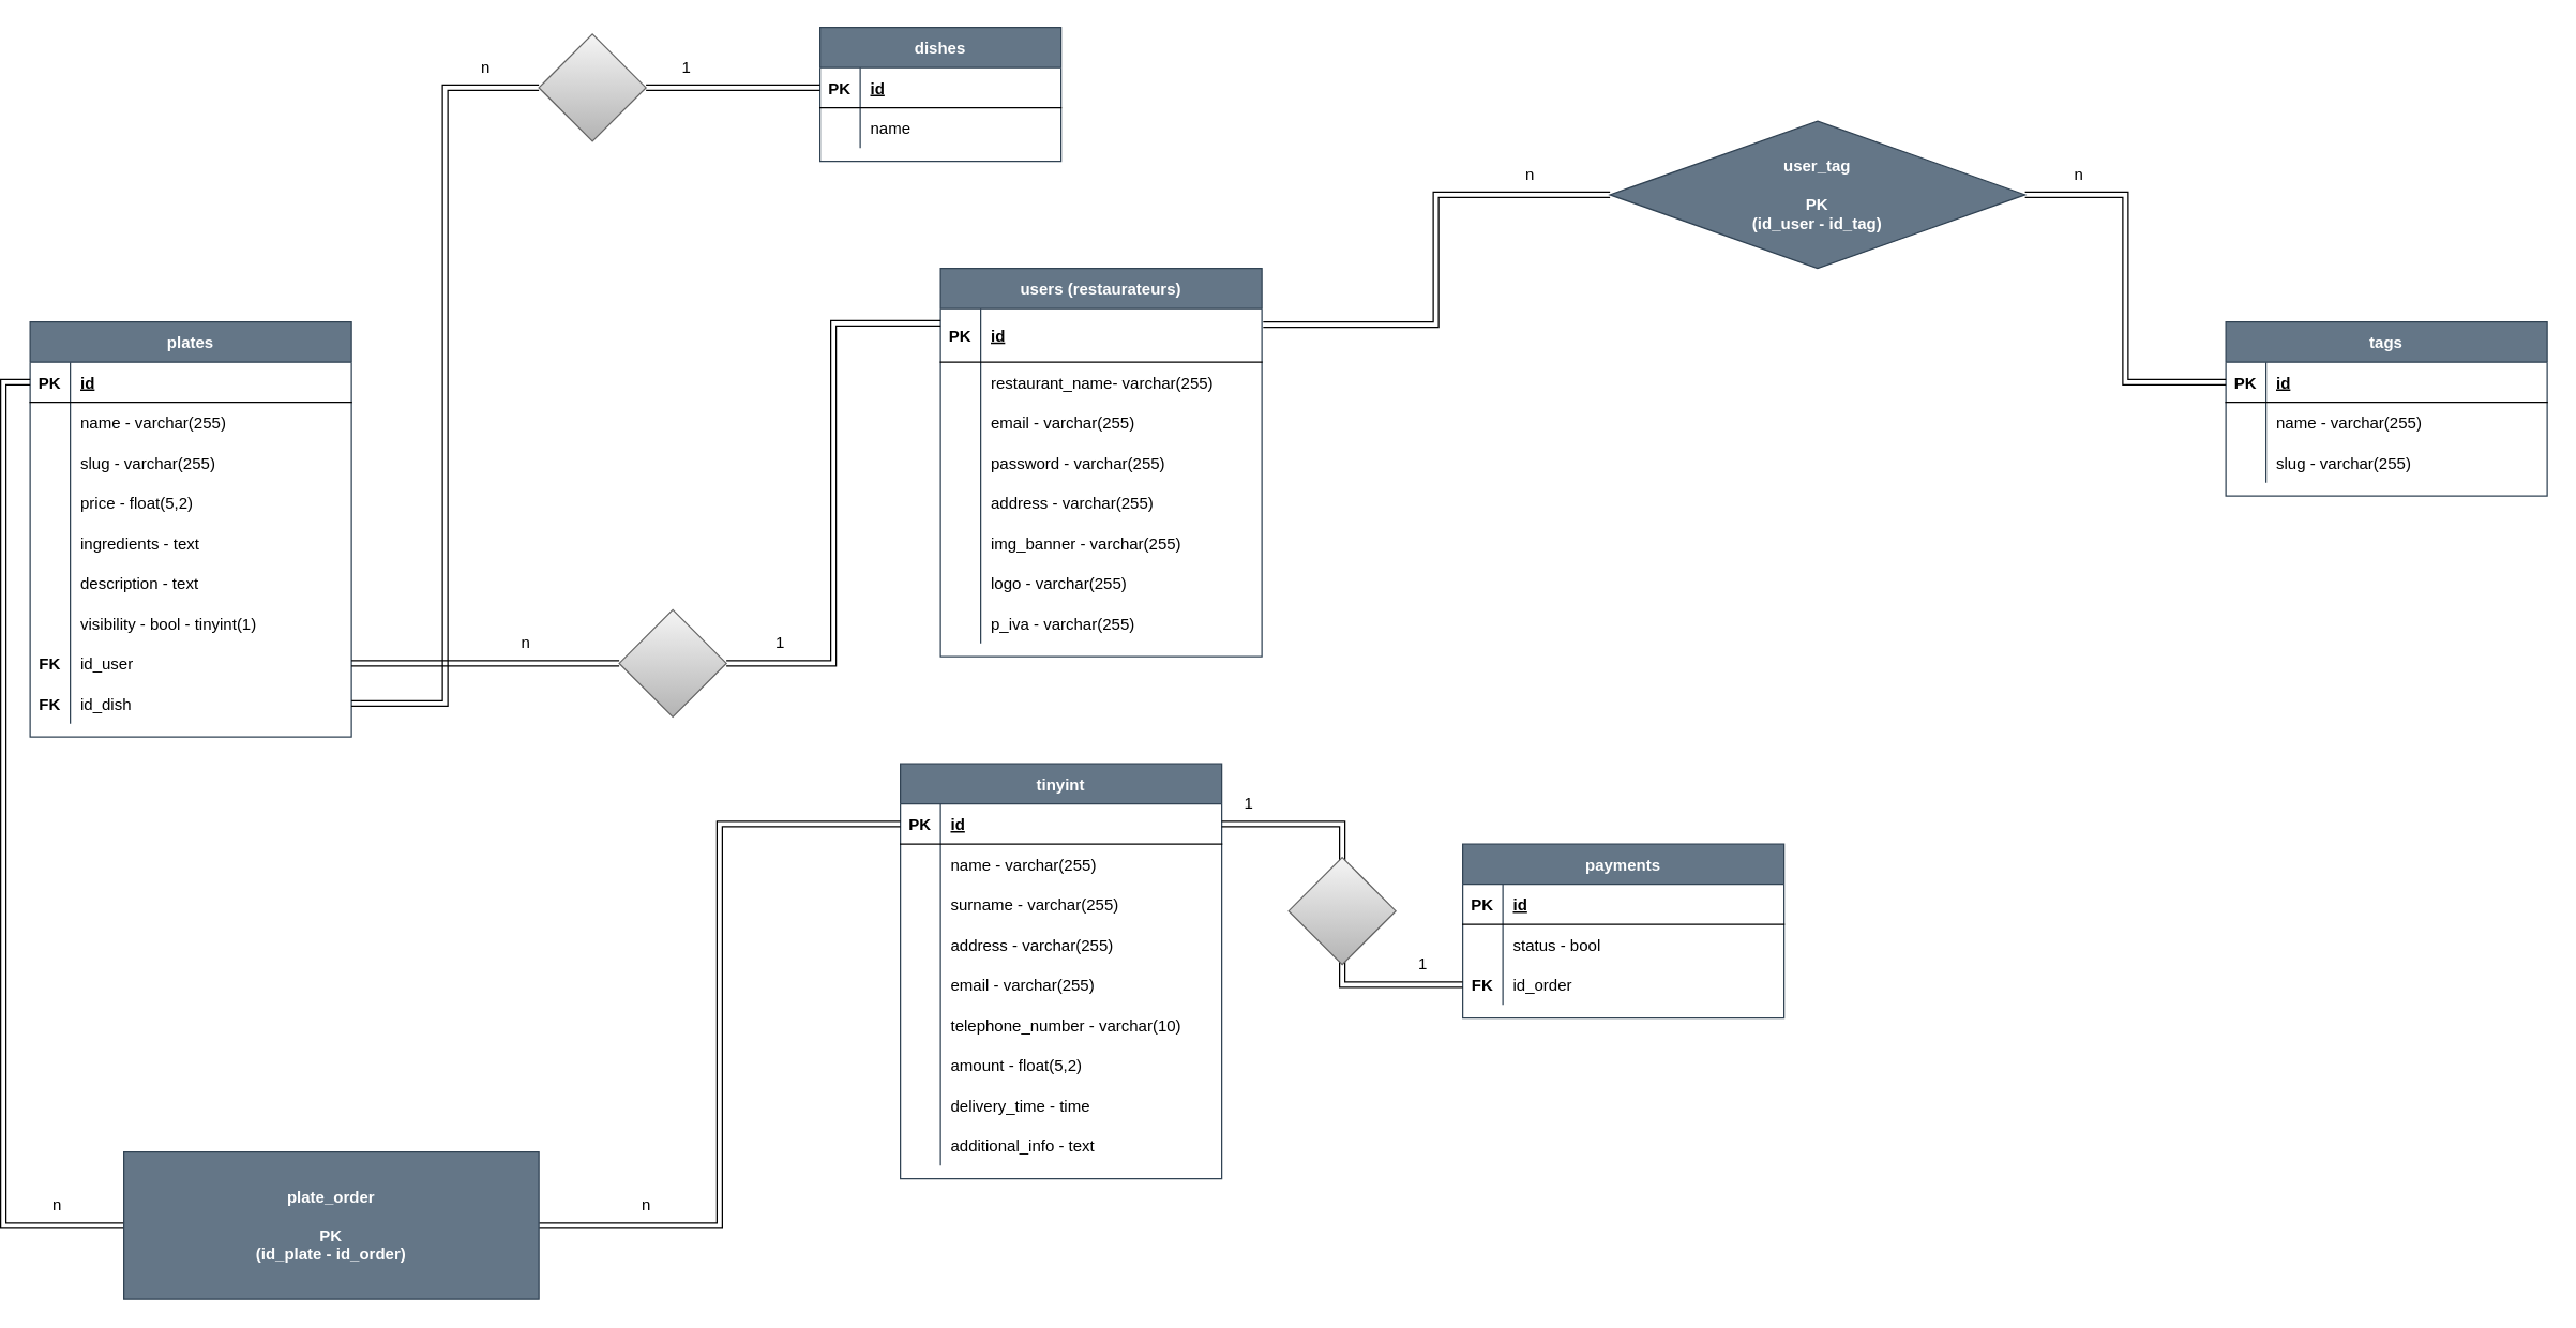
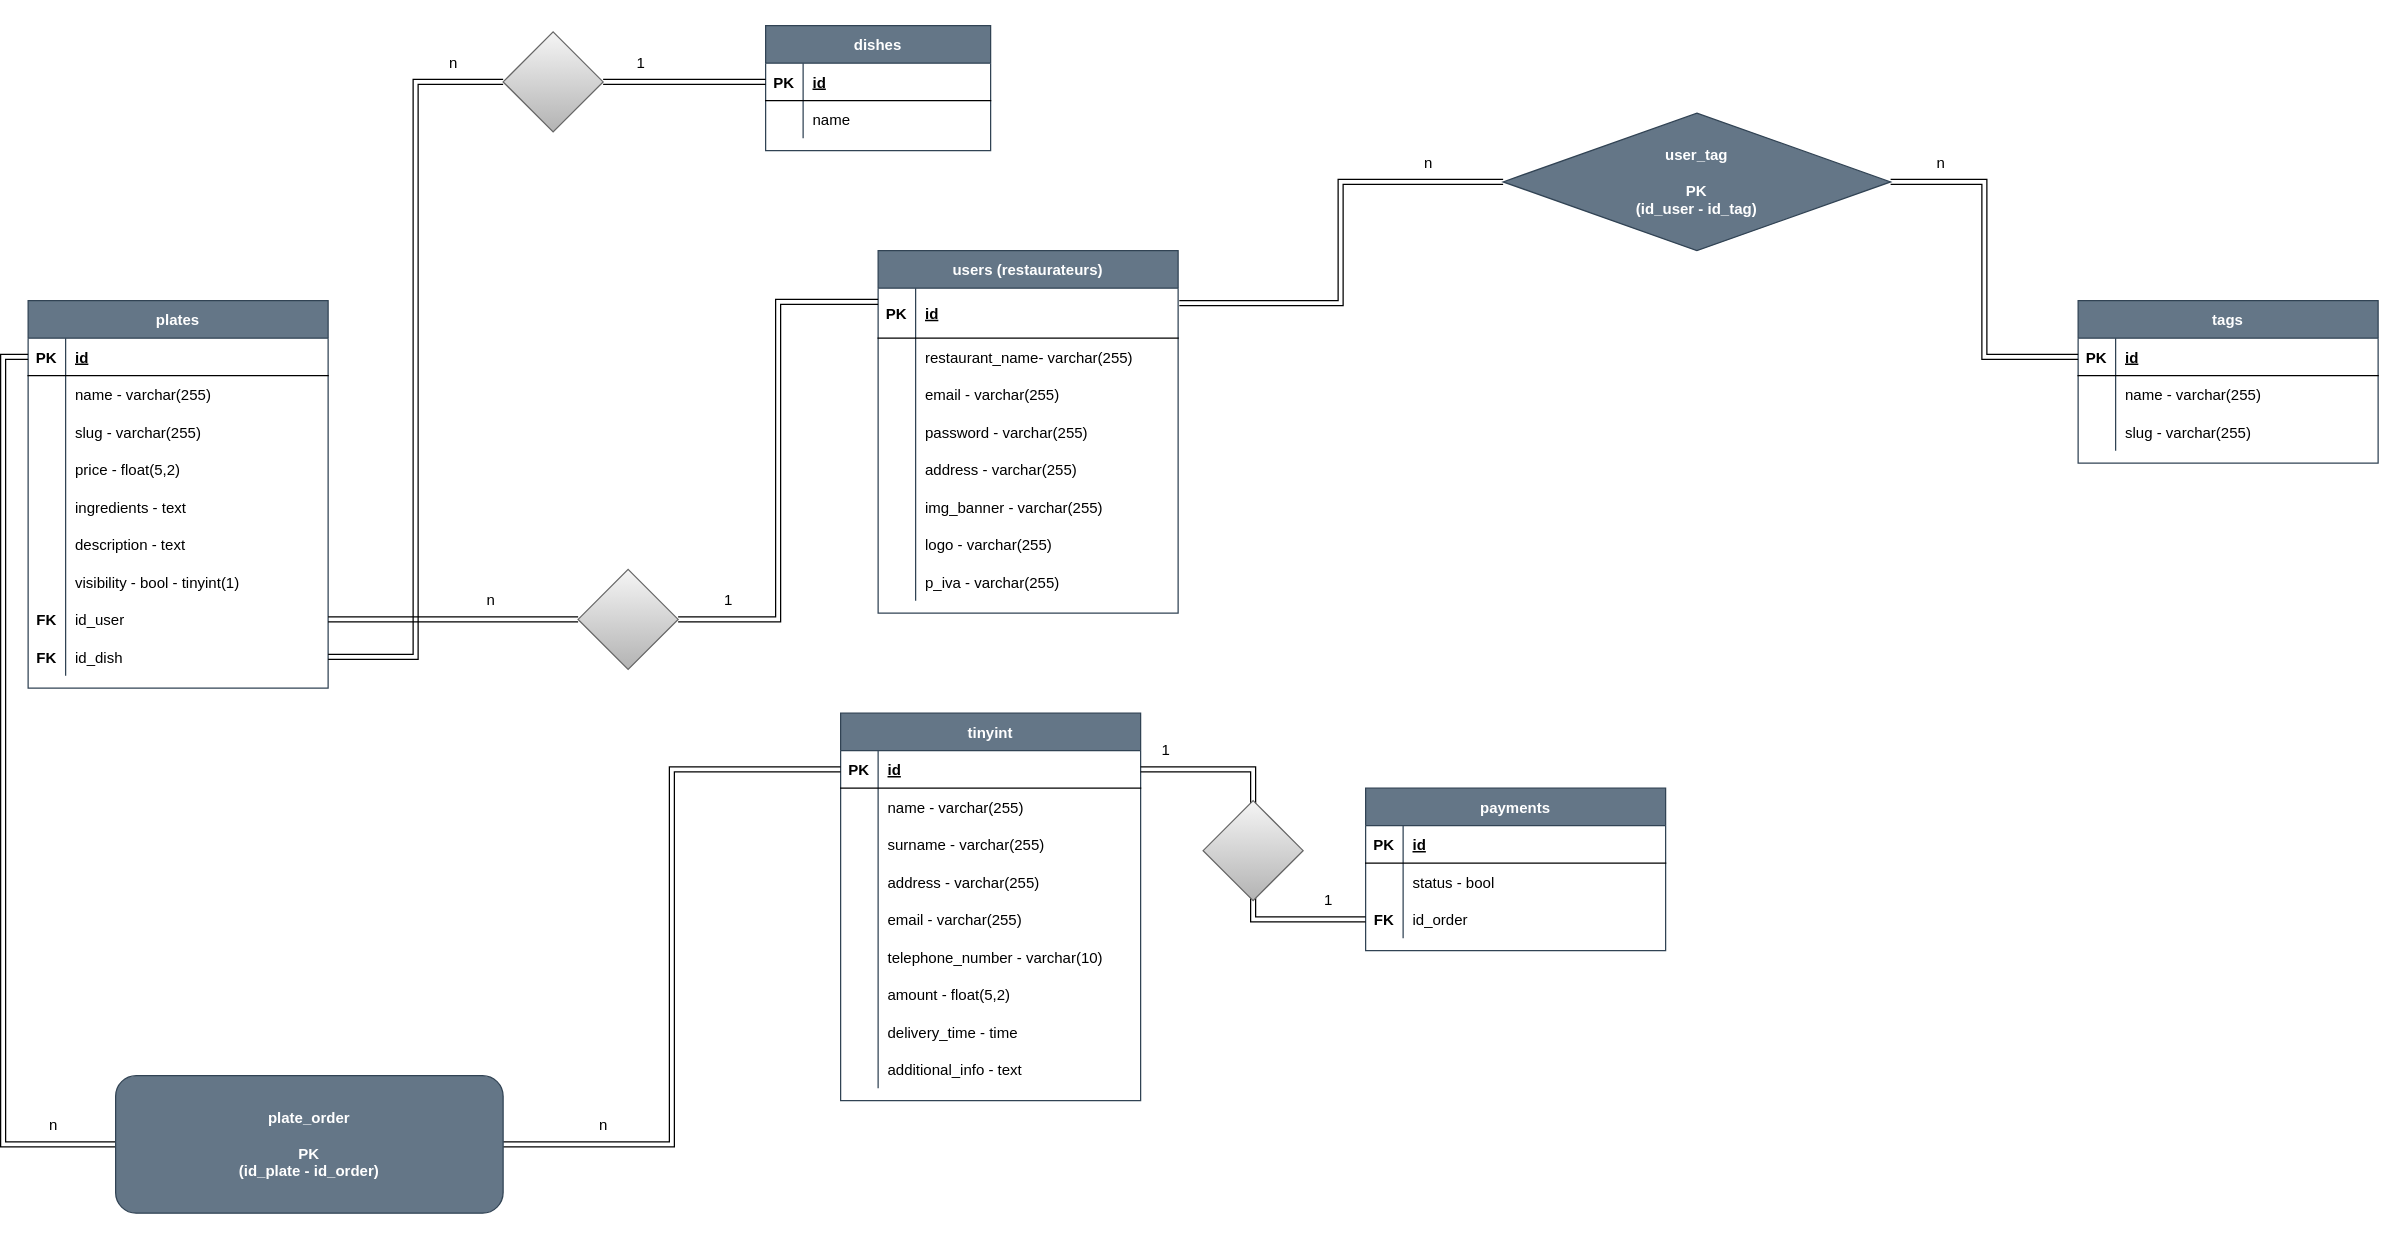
- <mxCell id="129" value="&lt;b&gt;plate_order&lt;br&gt;&lt;br&gt;PK&lt;br&gt;(id_plate - id_order)&lt;br&gt;&lt;/b&gt;" style="whiteSpace=wrap;html=1;align=center;fillColor=#647687;strokeColor=#314354;fontColor=#ffffff;" parent="1" vertex="1"><mxGeometry x="90" y="860" width="310" height="110" as="geometry" /></mxCell>
+ <mxCell id="129" value="&lt;b&gt;plate_order&lt;br&gt;&lt;br&gt;PK&lt;br&gt;(id_plate - id_order)&lt;br&gt;&lt;/b&gt;" style="whiteSpace=wrap;html=1;align=center;fillColor=#647687;strokeColor=#314354;fontColor=#ffffff;rounded=1;" parent="1" vertex="1"><mxGeometry x="90" y="860" width="310" height="110" as="geometry" /></mxCell>
